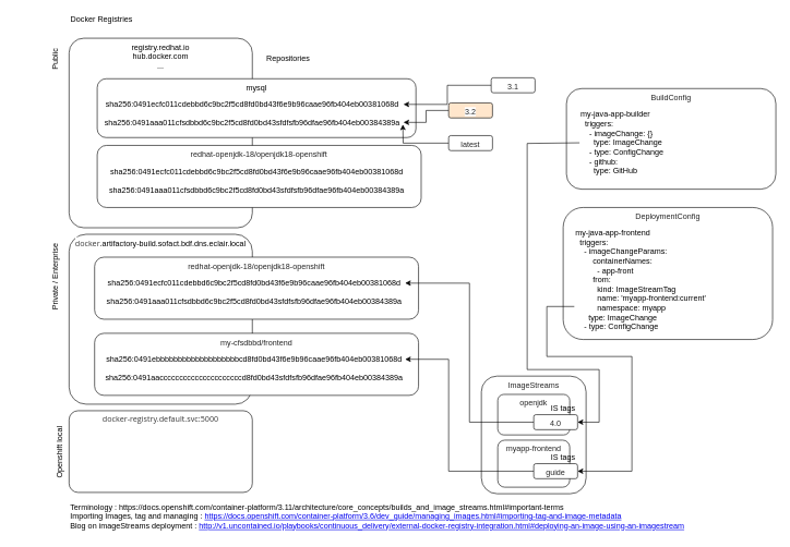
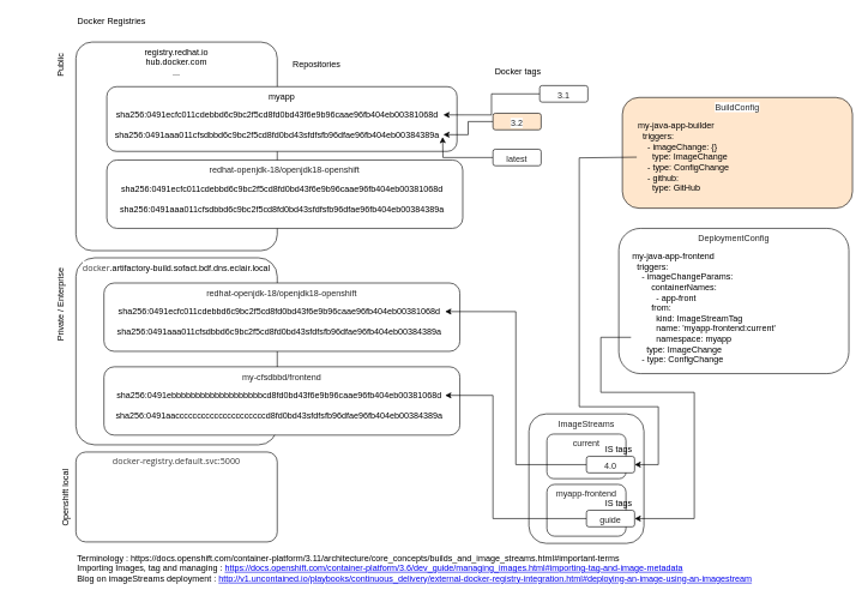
+ <mxCell id="9" value="Docker tags" style="text;html=1;strokeColor=none;fillColor=none;align=center;verticalAlign=middle;whiteSpace=wrap;rounded=0;" parent="1" vertex="1"><mxGeometry x="685" y="90" width="70" height="20" as="geometry" /></mxCell>
- <mxCell id="4" value="mysql" style="rounded=1;whiteSpace=wrap;html=1;verticalAlign=top;" parent="1" vertex="1"><mxGeometry x="148" y="120" width="487" height="90" as="geometry" /></mxCell>
+ <mxCell id="4" value="myapp" style="rounded=1;whiteSpace=wrap;html=1;verticalAlign=top;" parent="1" vertex="1"><mxGeometry x="148" y="120" width="487" height="90" as="geometry" /></mxCell>
- <mxCell id="36" value="&lt;span style=&quot;color: rgb(37 , 37 , 37) ; font-family: &amp;#34;red hat text&amp;#34; , &amp;#34;overpass&amp;#34; , &amp;#34;helvetica&amp;#34; , sans-serif ; background-color: rgb(255 , 255 , 255)&quot;&gt;&lt;font style=&quot;font-size: 12px&quot;&gt;BuildConfig&lt;br&gt;&lt;/font&gt;&lt;/span&gt;" style="rounded=1;whiteSpace=wrap;html=1;verticalAlign=top;align=center;" parent="35" vertex="1"><mxGeometry width="320" height="154" as="geometry" /></mxCell>
+ <mxCell id="36" value="&lt;span style=&quot;color: rgb(37 , 37 , 37) ; font-family: &amp;#34;red hat text&amp;#34; , &amp;#34;overpass&amp;#34; , &amp;#34;helvetica&amp;#34; , sans-serif ; background-color: rgb(255 , 255 , 255)&quot;&gt;&lt;font style=&quot;font-size: 12px&quot;&gt;BuildConfig&lt;br&gt;&lt;/font&gt;&lt;/span&gt;" style="rounded=1;whiteSpace=wrap;html=1;verticalAlign=top;align=center;fillColor=#ffe6cc;" parent="35" vertex="1"><mxGeometry width="320" height="154" as="geometry" /></mxCell>
- <mxCell id="27" value="&lt;span style=&quot;color: rgb(37 , 37 , 37) ; font-family: &amp;#34;red hat text&amp;#34; , &amp;#34;overpass&amp;#34; , &amp;#34;helvetica&amp;#34; , sans-serif ; text-align: left ; background-color: rgb(255 , 255 , 255)&quot;&gt;&lt;font style=&quot;font-size: 12px&quot;&gt;openjdk&lt;/font&gt;&lt;/span&gt;" style="rounded=1;whiteSpace=wrap;html=1;verticalAlign=top;" vertex="1" parent="1"><mxGeometry x="760" y="603" width="110" height="62" as="geometry" /></mxCell>
+ <mxCell id="27" value="&lt;span style=&quot;color: rgb(37 , 37 , 37) ; font-family: &amp;#34;red hat text&amp;#34; , &amp;#34;overpass&amp;#34; , &amp;#34;helvetica&amp;#34; , sans-serif ; text-align: left ; background-color: rgb(255 , 255 , 255)&quot;&gt;&lt;font style=&quot;font-size: 12px&quot;&gt;current&lt;/font&gt;&lt;/span&gt;" style="rounded=1;whiteSpace=wrap;html=1;verticalAlign=top;" vertex="1" parent="1"><mxGeometry x="760" y="603" width="110" height="62" as="geometry" /></mxCell>
